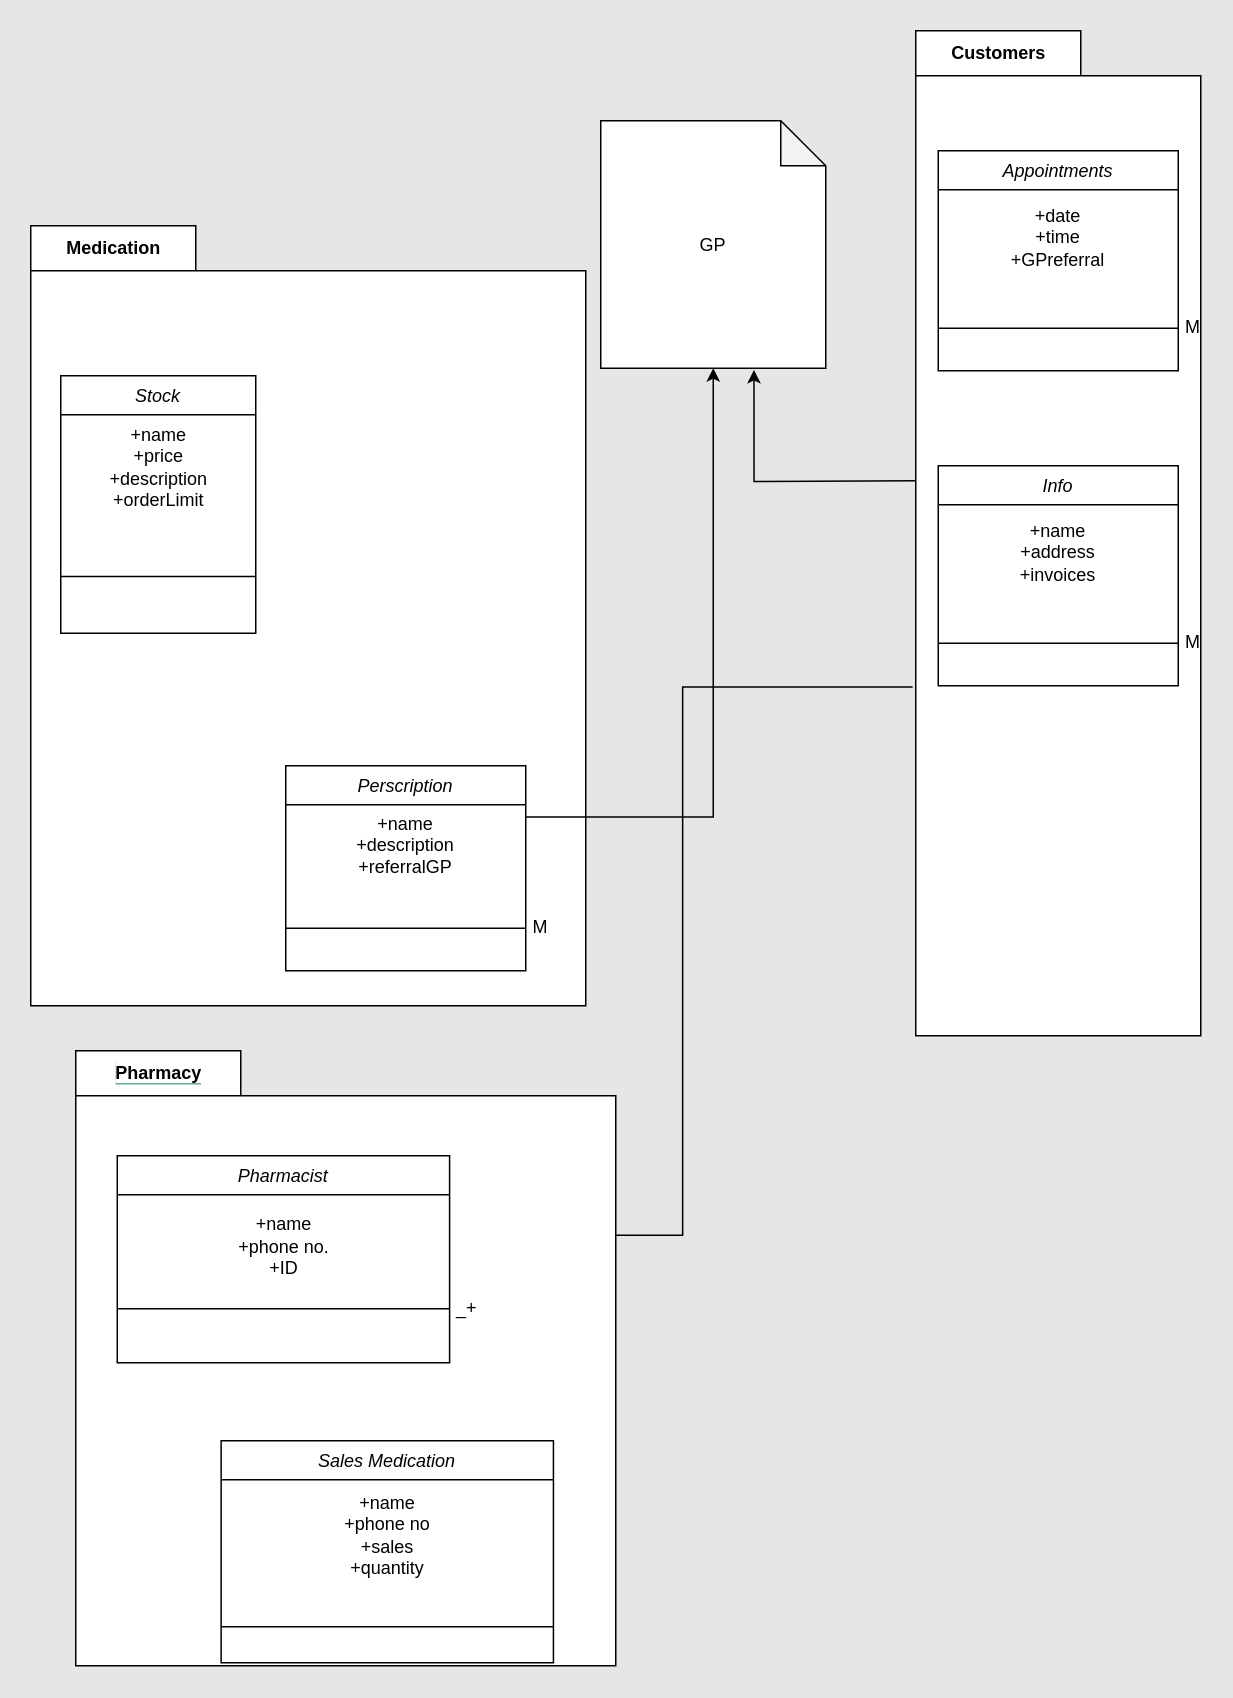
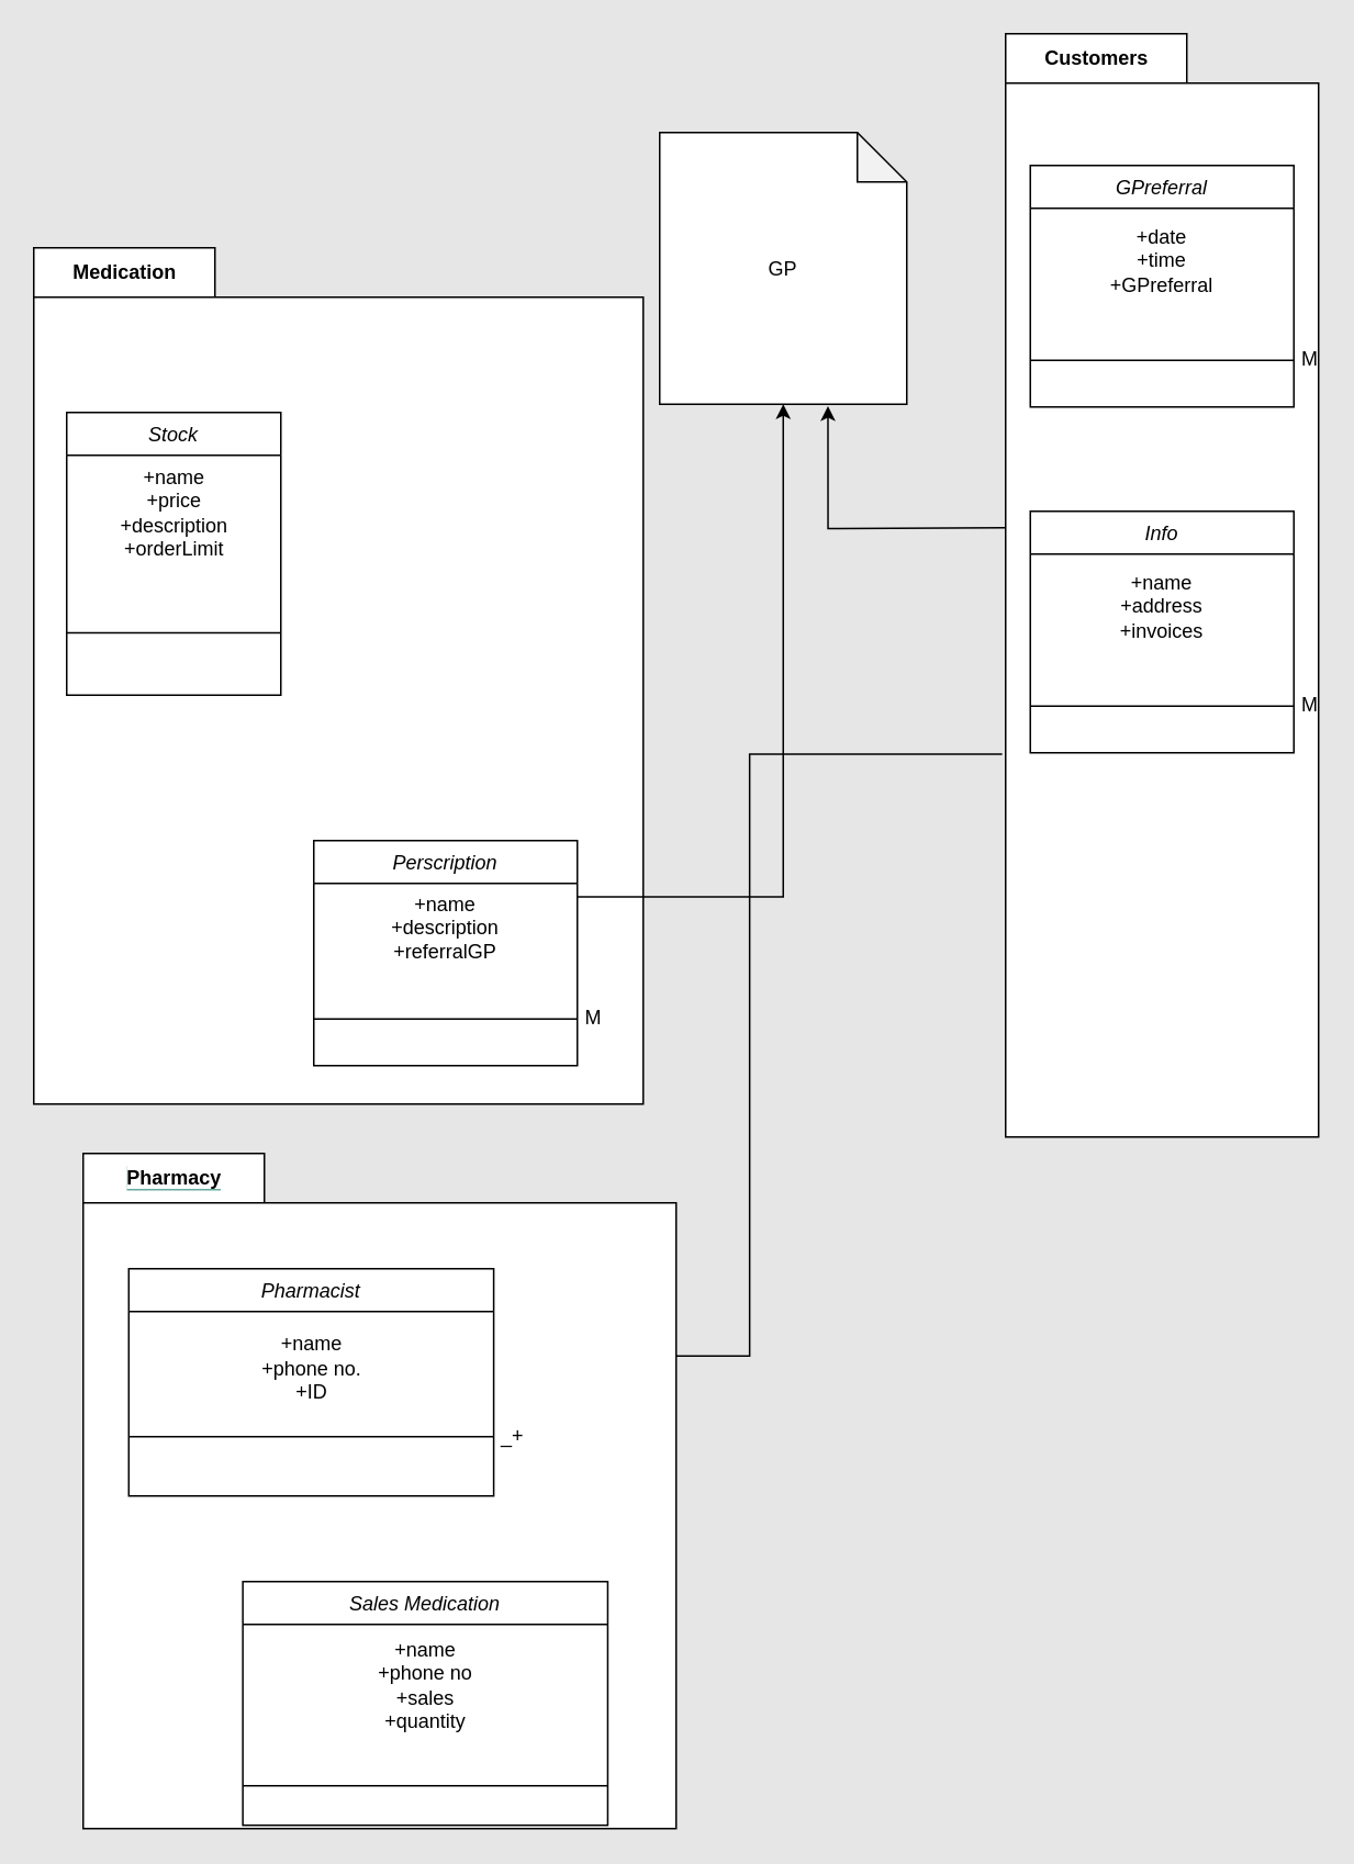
- <mxCell id="24" value="Appointments" style="swimlane;fontStyle=2;align=center;verticalAlign=top;childLayout=stackLayout;horizontal=1;startSize=26;horizontalStack=0;resizeParent=1;resizeLast=0;collapsible=1;marginBottom=0;rounded=0;shadow=0;strokeWidth=1;" vertex="1" parent="22"><mxGeometry x="15" y="80" width="160" height="146.727" as="geometry"><mxRectangle x="230" y="140" width="160" height="26" as="alternateBounds" /></mxGeometry></mxCell>
+ <mxCell id="24" value="GPreferral" style="swimlane;fontStyle=2;align=center;verticalAlign=top;childLayout=stackLayout;horizontal=1;startSize=26;horizontalStack=0;resizeParent=1;resizeLast=0;collapsible=1;marginBottom=0;rounded=0;shadow=0;strokeWidth=1;" vertex="1" parent="22"><mxGeometry x="15" y="80" width="160" height="146.727" as="geometry"><mxRectangle x="230" y="140" width="160" height="26" as="alternateBounds" /></mxGeometry></mxCell>
